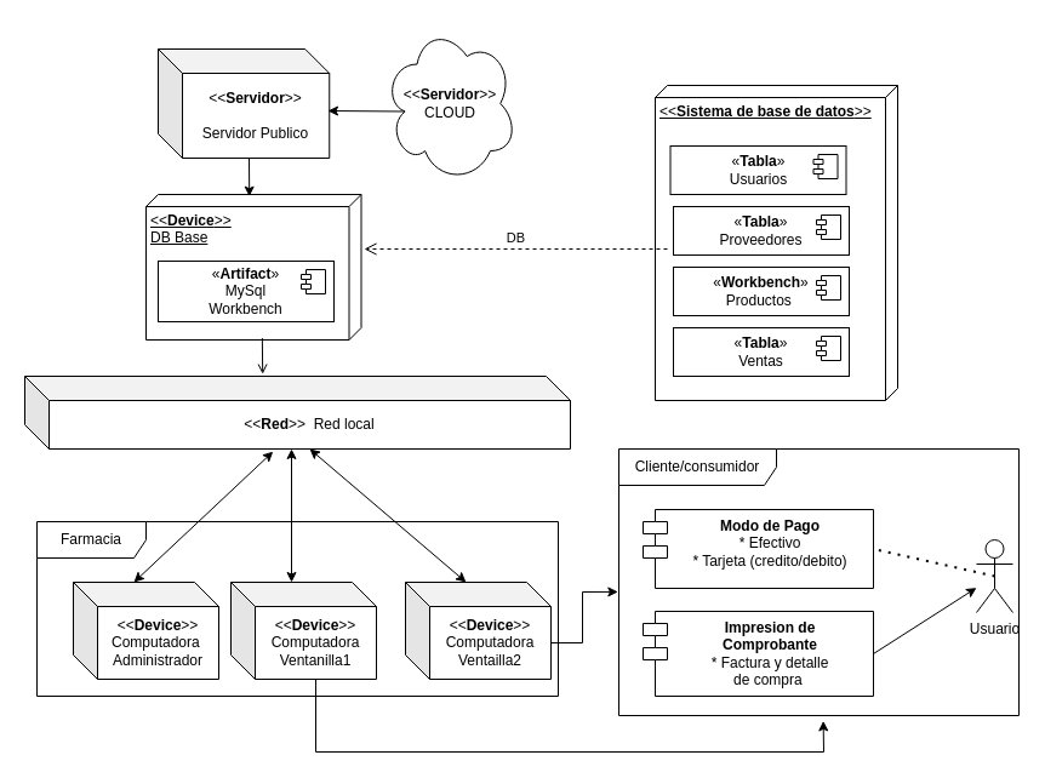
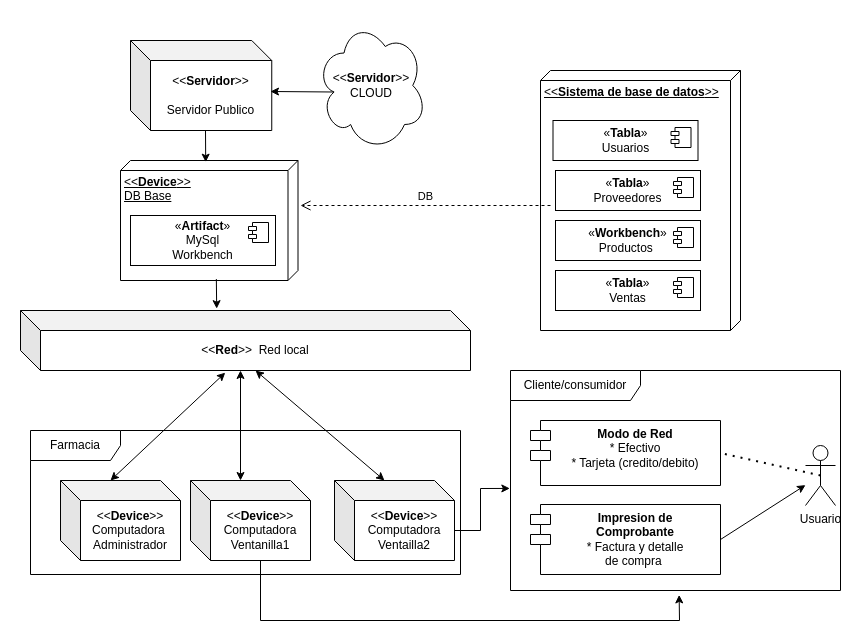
- <mxCell id="20" value="" style="endArrow=open;html=1;rounded=0;exitX=0.988;exitY=0.46;exitDx=0;exitDy=0;exitPerimeter=0;entryX=0.436;entryY=-0.031;entryDx=0;entryDy=0;entryPerimeter=0;" edge="1" parent="1" source="16" target="2"><mxGeometry width="50" height="50" relative="1" as="geometry"><mxPoint x="230" y="110" as="sourcePoint" /><mxPoint x="240" y="310" as="targetPoint" /><Array as="points" /></mxGeometry></mxCell>
+ <mxCell id="20" value="" style="endArrow=classic;html=1;rounded=0;exitX=0.988;exitY=0.46;exitDx=0;exitDy=0;exitPerimeter=0;entryX=0.436;entryY=-0.031;entryDx=0;entryDy=0;entryPerimeter=0;" edge="1" parent="1" source="16" target="2"><mxGeometry width="50" height="50" relative="1" as="geometry"><mxPoint x="230" y="110" as="sourcePoint" /><mxPoint x="240" y="310" as="targetPoint" /><Array as="points" /></mxGeometry></mxCell>
- <mxCell id="11" value="&lt;b&gt;Modo de Pago&lt;/b&gt;&lt;br&gt;* Efectivo&lt;br&gt;* Tarjeta (credito/debito)" style="shape=module;align=left;spacingLeft=20;align=center;verticalAlign=top;whiteSpace=wrap;html=1;" vertex="1" parent="1"><mxGeometry x="530" y="420" width="190" height="65" as="geometry" /></mxCell>
+ <mxCell id="11" value="&lt;b&gt;Modo de Red&lt;/b&gt;&lt;br&gt;* Efectivo&lt;br&gt;* Tarjeta (credito/debito)" style="shape=module;align=left;spacingLeft=20;align=center;verticalAlign=top;whiteSpace=wrap;html=1;" vertex="1" parent="1"><mxGeometry x="530" y="420" width="190" height="65" as="geometry" /></mxCell>
